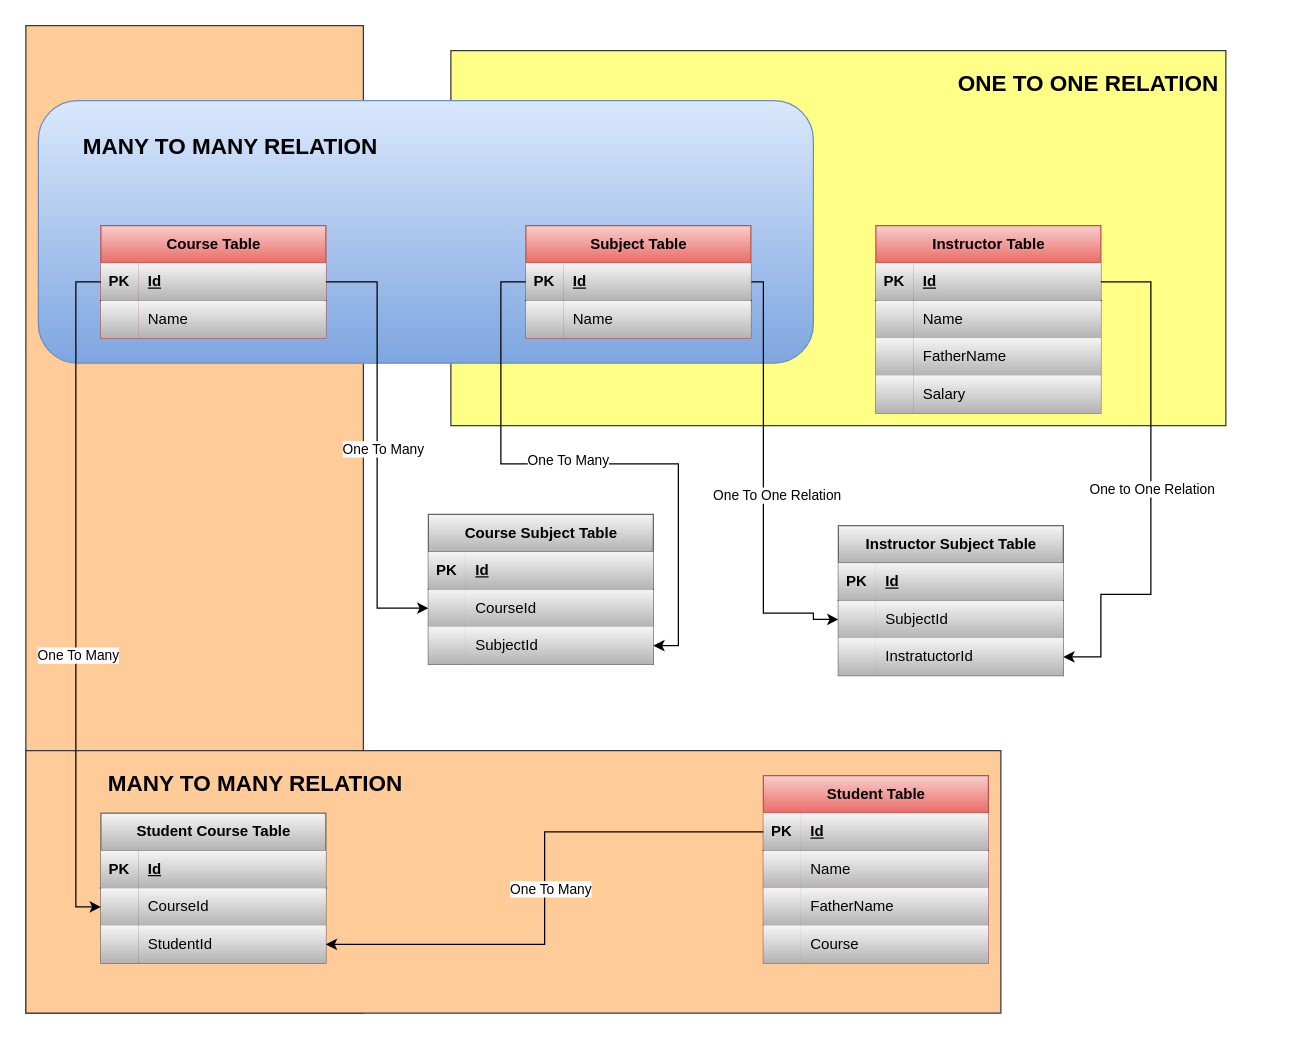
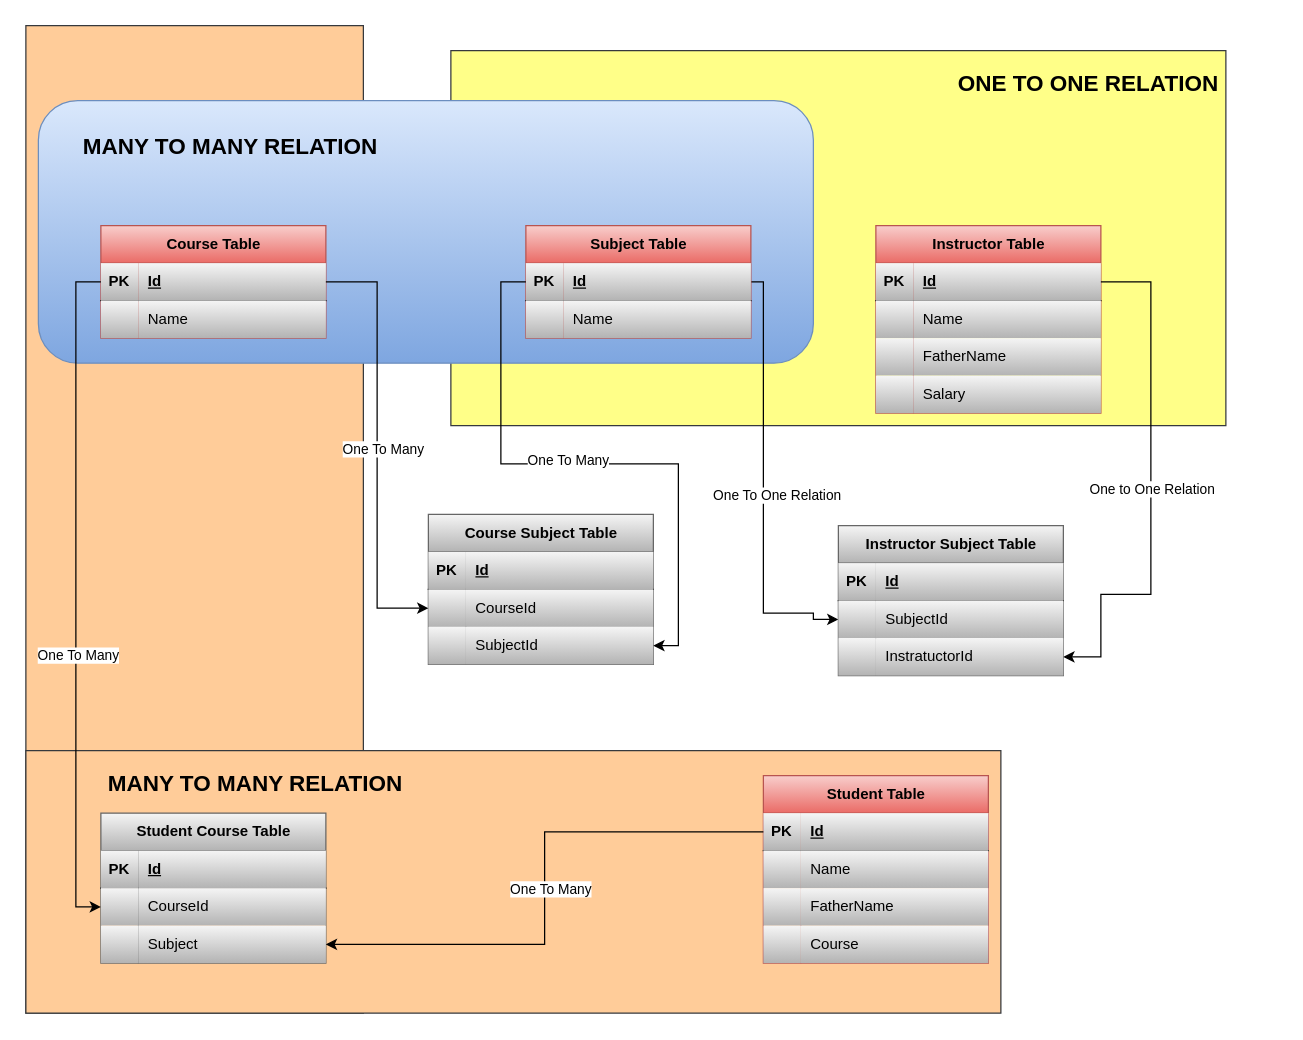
- <mxCell id="83" value="StudentId" style="shape=partialRectangle;connectable=0;fillColor=#f5f5f5;top=0;left=0;bottom=0;right=0;align=left;spacingLeft=6;overflow=hidden;whiteSpace=wrap;html=1;gradientColor=#b3b3b3;strokeColor=#666666;" vertex="1" parent="81"><mxGeometry x="30" width="150" height="30" as="geometry"><mxRectangle width="150" height="30" as="alternateBounds" /></mxGeometry></mxCell>
+ <mxCell id="83" value="Subject" style="shape=partialRectangle;connectable=0;fillColor=#f5f5f5;top=0;left=0;bottom=0;right=0;align=left;spacingLeft=6;overflow=hidden;whiteSpace=wrap;html=1;gradientColor=#b3b3b3;strokeColor=#666666;" vertex="1" parent="81"><mxGeometry x="30" width="150" height="30" as="geometry"><mxRectangle width="150" height="30" as="alternateBounds" /></mxGeometry></mxCell>
